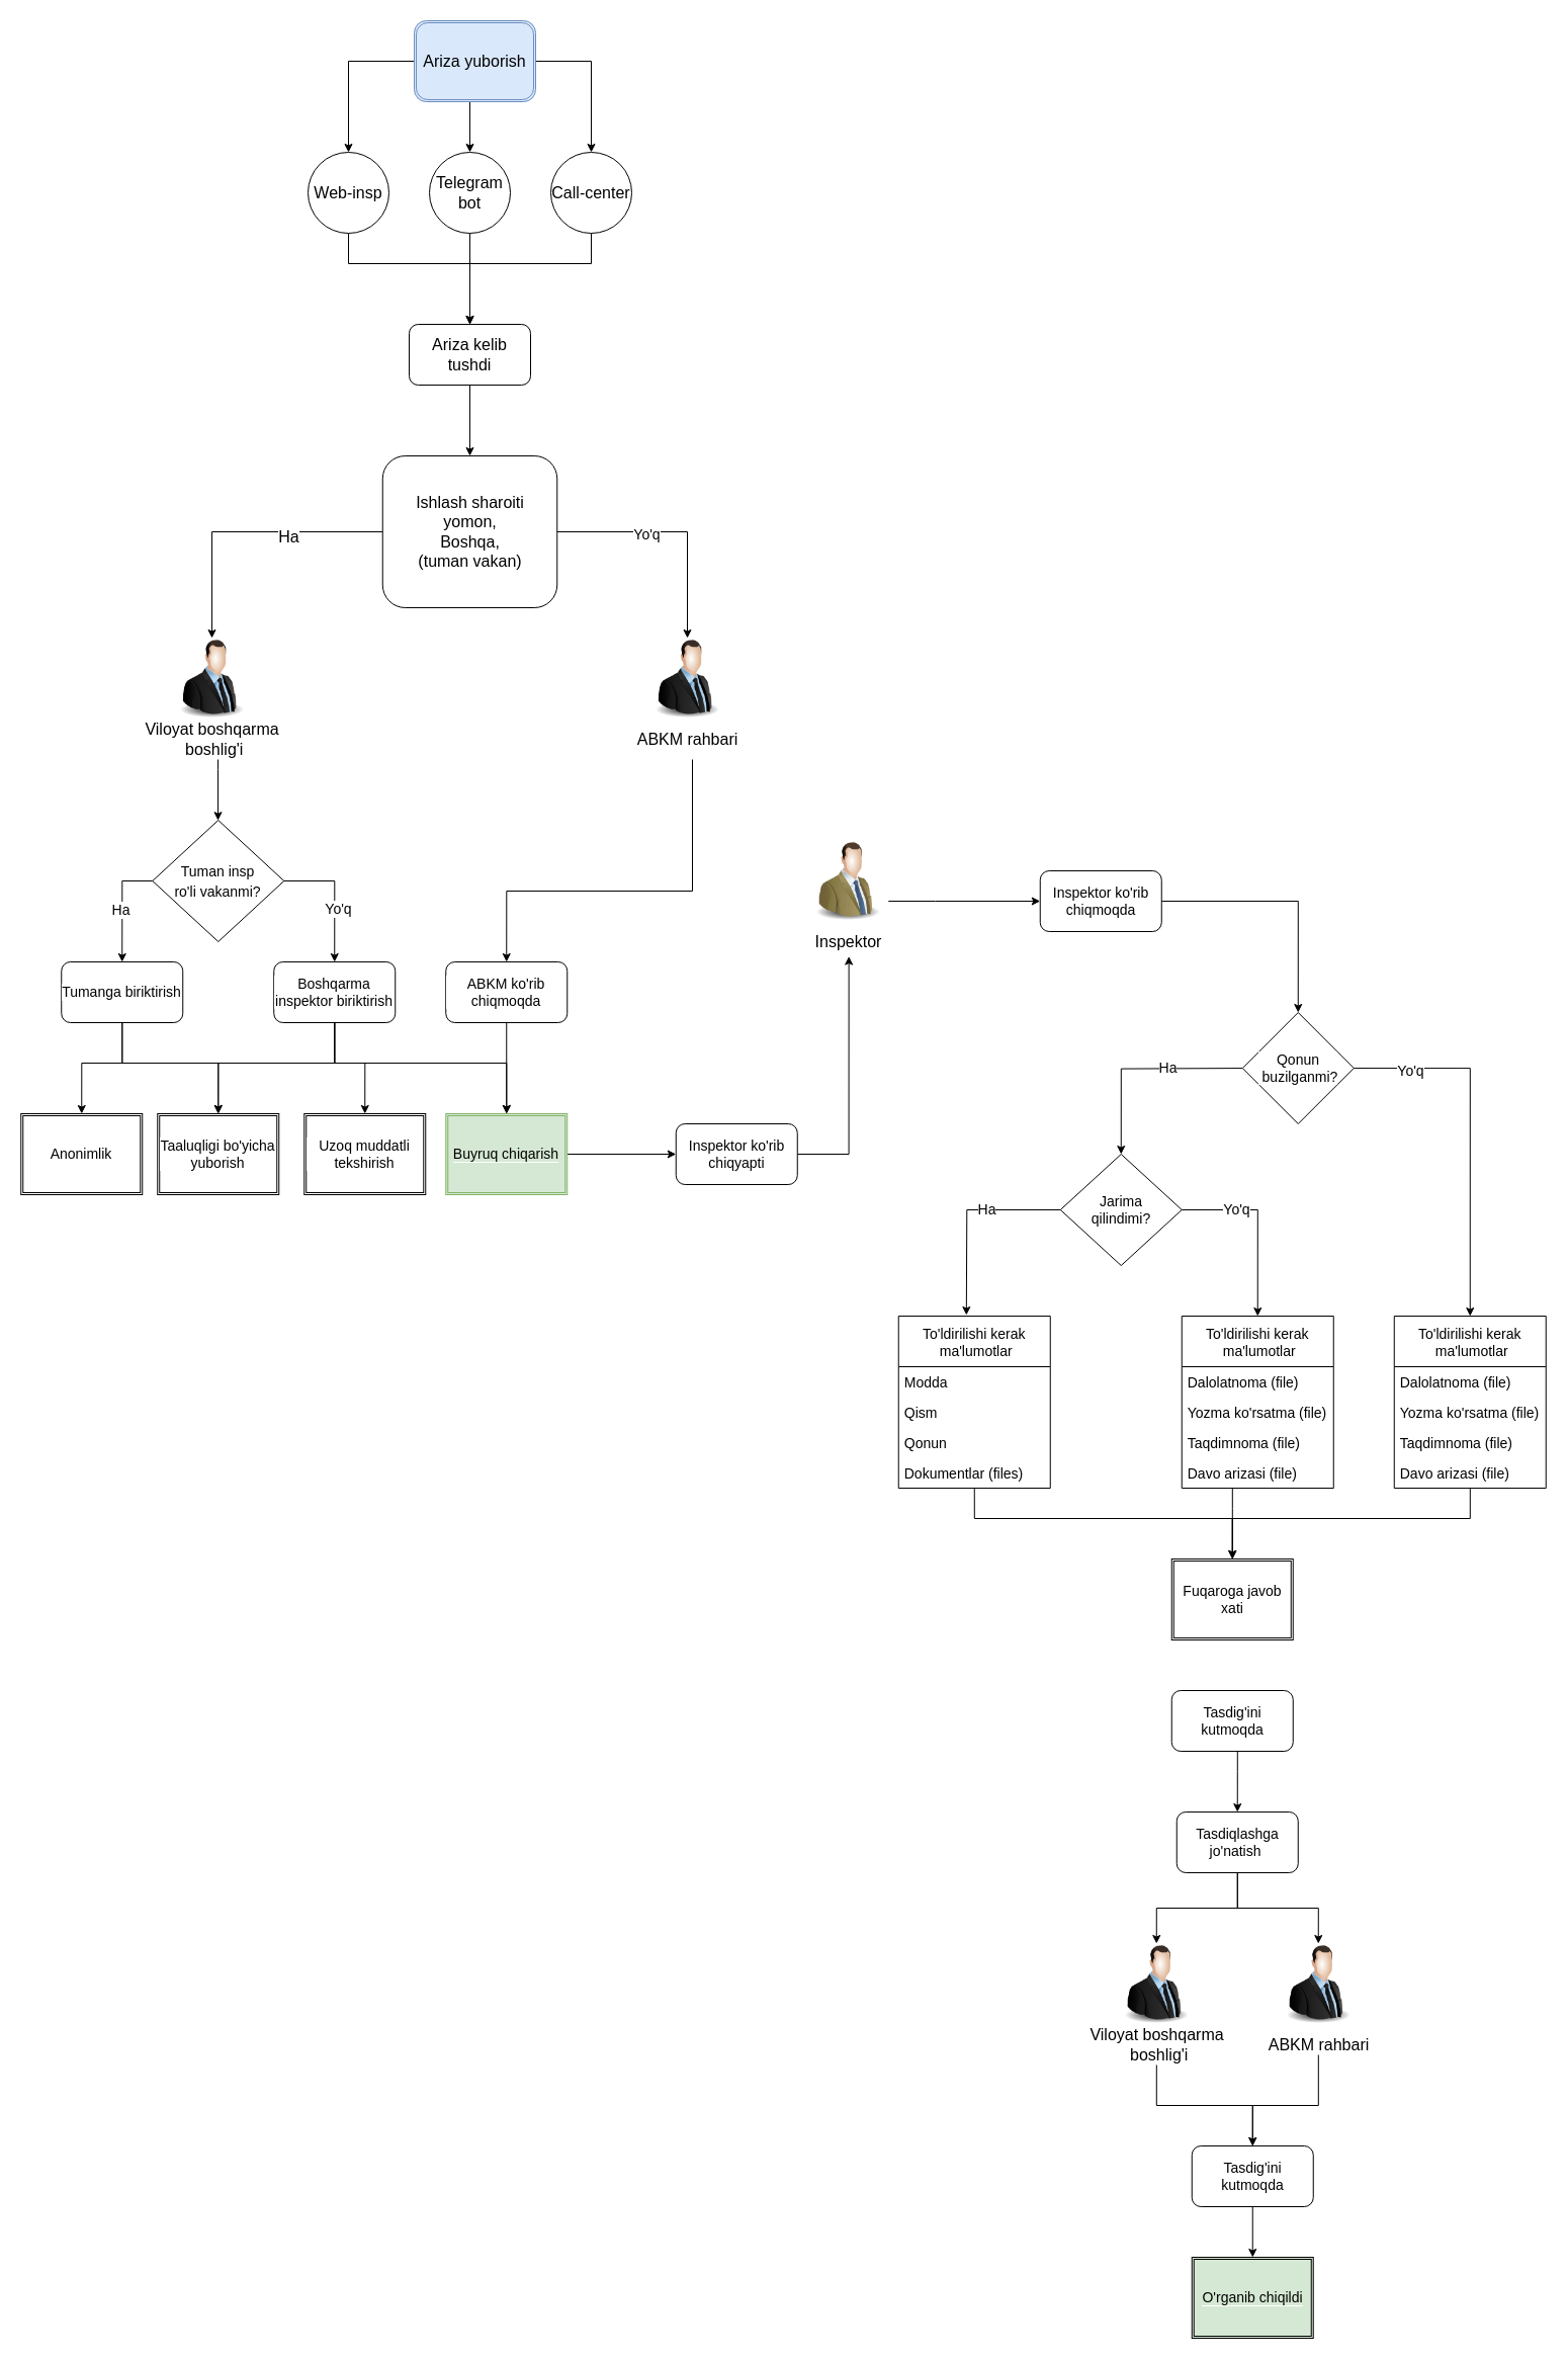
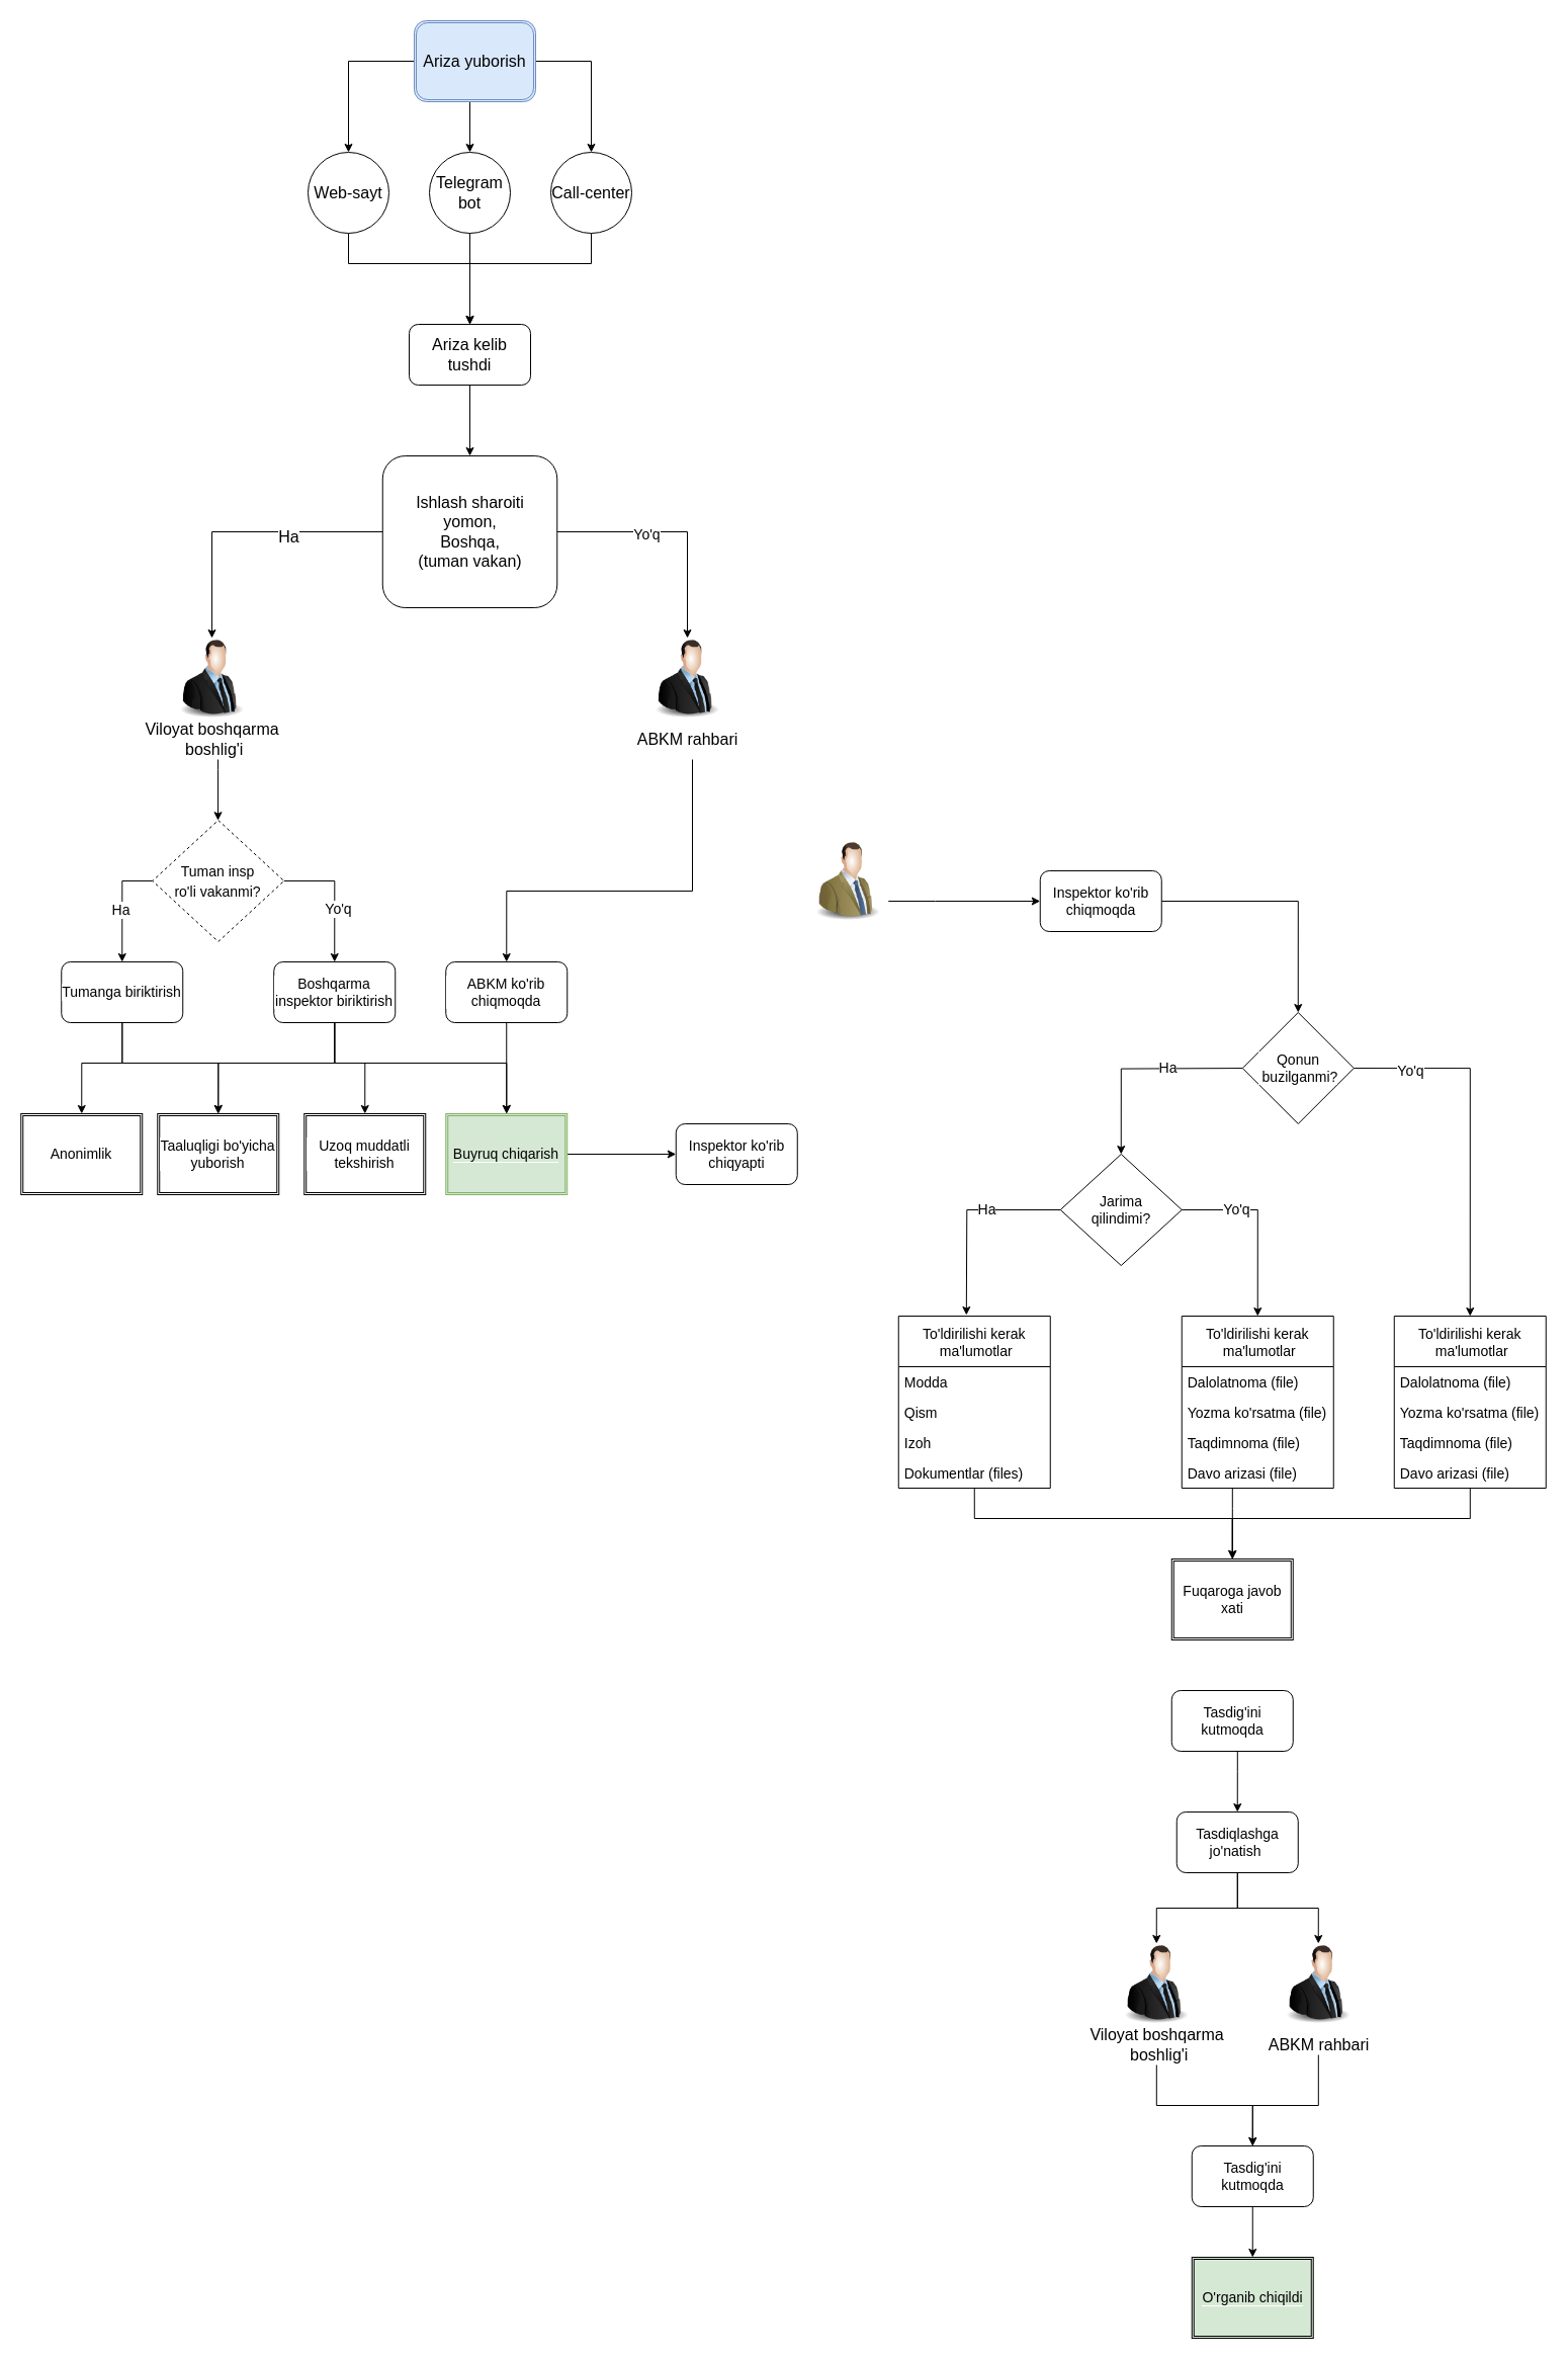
- <mxCell id="11" value="Web-insp" style="ellipse;whiteSpace=wrap;html=1;aspect=fixed;fontSize=16;fontColor=default;strokeColor=default;fillColor=default;" parent="1" vertex="1"><mxGeometry x="304" y="150" width="80" height="80" as="geometry" /></mxCell>
+ <mxCell id="11" value="Web-sayt" style="ellipse;whiteSpace=wrap;html=1;aspect=fixed;fontSize=16;fontColor=default;strokeColor=default;fillColor=default;" parent="1" vertex="1"><mxGeometry x="304" y="150" width="80" height="80" as="geometry" /></mxCell>
- <mxCell id="26" value="&lt;font style=&quot;font-size: 14px&quot;&gt;Tuman insp&lt;br&gt;ro'li vakanmi?&lt;/font&gt;" style="rhombus;whiteSpace=wrap;html=1;labelBackgroundColor=default;fontSize=16;fontColor=default;strokeColor=default;fillColor=default;" parent="1" vertex="1"><mxGeometry x="150.25" y="810" width="130" height="120" as="geometry" /></mxCell>
+ <mxCell id="26" value="&lt;font style=&quot;font-size: 14px&quot;&gt;Tuman insp&lt;br&gt;ro'li vakanmi?&lt;/font&gt;" style="rhombus;whiteSpace=wrap;html=1;labelBackgroundColor=default;fontSize=16;fontColor=default;strokeColor=default;fillColor=default;dashed=1;" parent="1" vertex="1"><mxGeometry x="150.25" y="810" width="130" height="120" as="geometry" /></mxCell>
- <mxCell id="87" value="Inspektor" style="text;html=1;align=center;verticalAlign=middle;resizable=0;points=[];autosize=1;strokeColor=none;fillColor=none;fontSize=16;fontColor=default;labelBackgroundColor=default;" vertex="1" parent="85"><mxGeometry x="10" y="90" width="80" height="20" as="geometry" /></mxCell>
- <mxCell id="97" style="edgeStyle=orthogonalEdgeStyle;rounded=0;orthogonalLoop=1;jettySize=auto;html=1;entryX=0.511;entryY=1.229;entryDx=0;entryDy=0;entryPerimeter=0;labelBackgroundColor=default;fontSize=14;fontColor=default;strokeColor=default;fillColor=default;" edge="1" parent="1" source="98" target="87"><mxGeometry relative="1" as="geometry" /></mxCell>
- <mxCell id="57" value="Qonun" style="text;strokeColor=none;fillColor=none;align=left;verticalAlign=middle;spacingLeft=4;spacingRight=4;overflow=hidden;points=[[0,0.5],[1,0.5]];portConstraint=eastwest;rotatable=0;labelBackgroundColor=default;fontSize=14;fontColor=default;" vertex="1" parent="54"><mxGeometry y="110" width="150" height="30" as="geometry" /></mxCell>
+ <mxCell id="57" value="Izoh" style="text;strokeColor=none;fillColor=none;align=left;verticalAlign=middle;spacingLeft=4;spacingRight=4;overflow=hidden;points=[[0,0.5],[1,0.5]];portConstraint=eastwest;rotatable=0;labelBackgroundColor=default;fontSize=14;fontColor=default;" vertex="1" parent="54"><mxGeometry y="110" width="150" height="30" as="geometry" /></mxCell>
